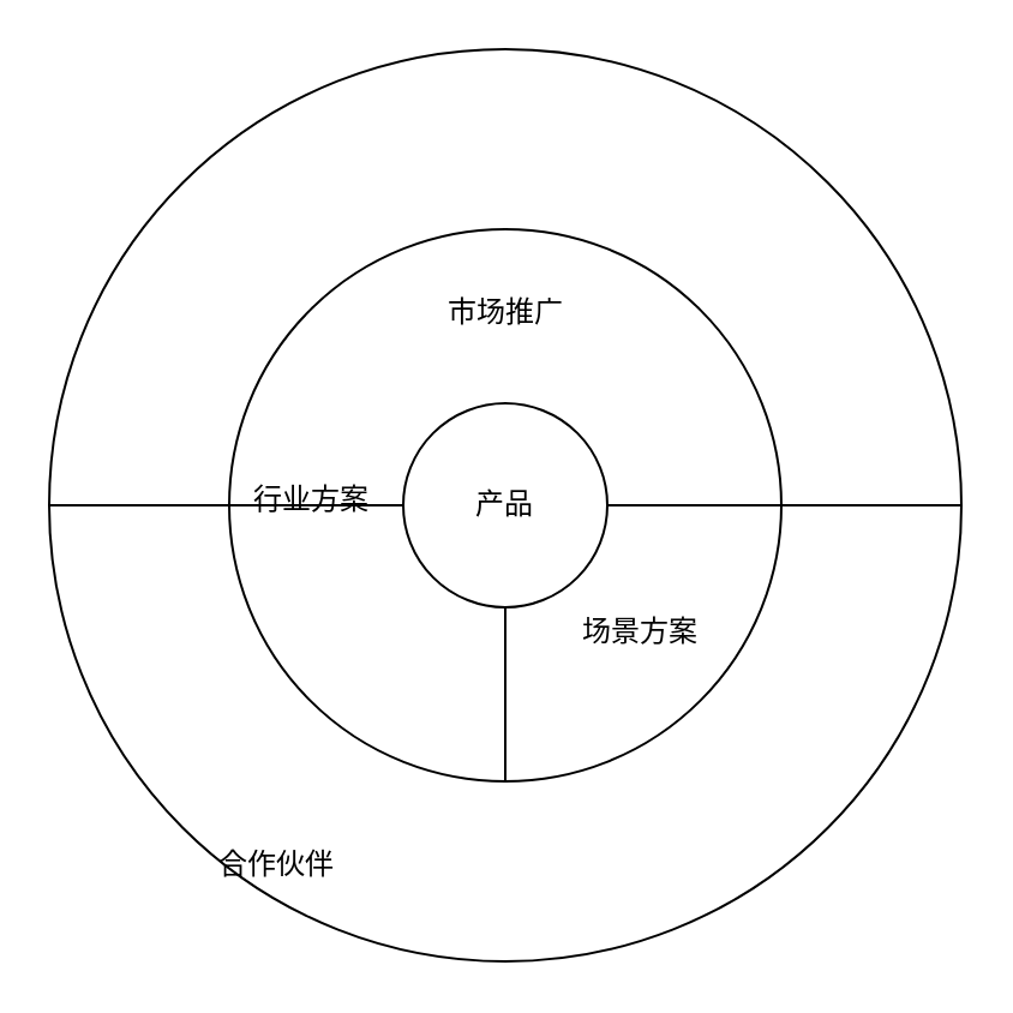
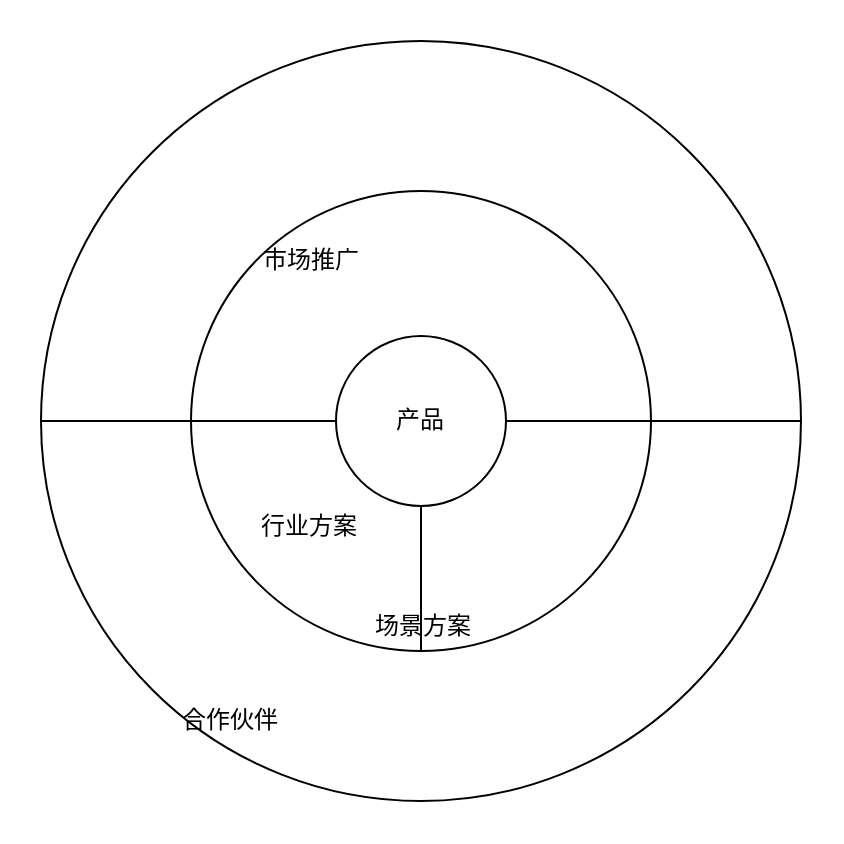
- <mxCell id="10" value="市场推广" style="text;html=1;strokeColor=none;fillColor=none;align=center;verticalAlign=middle;whiteSpace=wrap;rounded=0;" vertex="1" parent="1"><mxGeometry x="183.75" y="120" width="52.5" height="20" as="geometry" /></mxCell>
+ <mxCell id="10" value="市场推广" style="text;html=1;strokeColor=none;fillColor=none;align=center;verticalAlign=middle;whiteSpace=wrap;rounded=0;" vertex="1" parent="1"><mxGeometry x="128.75" y="120" width="52.5" height="20" as="geometry" /></mxCell>
- <mxCell id="8" value="行业方案" style="text;html=1;strokeColor=none;fillColor=none;align=center;verticalAlign=middle;whiteSpace=wrap;rounded=0;" vertex="1" parent="1"><mxGeometry x="102.5" y="197.5" width="52.5" height="20" as="geometry" /></mxCell>
+ <mxCell id="8" value="行业方案" style="text;html=1;strokeColor=none;fillColor=none;align=center;verticalAlign=middle;whiteSpace=wrap;rounded=0;" vertex="1" parent="1"><mxGeometry x="127.5" y="252.5" width="52.5" height="20" as="geometry" /></mxCell>
- <mxCell id="9" value="场景方案" style="text;html=1;strokeColor=none;fillColor=none;align=center;verticalAlign=middle;whiteSpace=wrap;rounded=0;" vertex="1" parent="1"><mxGeometry x="240" y="252.5" width="52.5" height="20" as="geometry" /></mxCell>
+ <mxCell id="9" value="场景方案" style="text;html=1;strokeColor=none;fillColor=none;align=center;verticalAlign=middle;whiteSpace=wrap;rounded=0;" vertex="1" parent="1"><mxGeometry x="185" y="302.5" width="52.5" height="20" as="geometry" /></mxCell>
